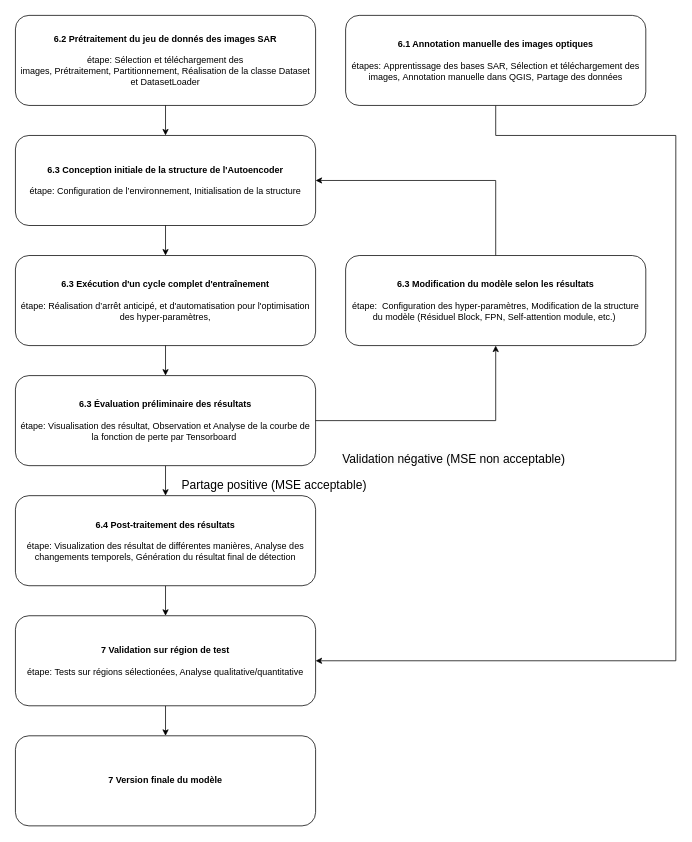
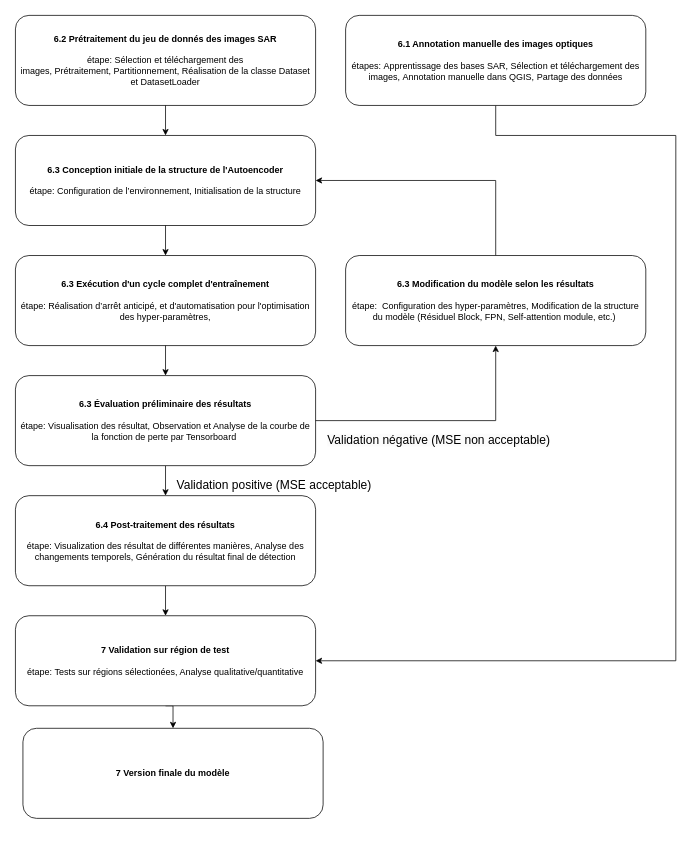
- <mxCell id="19" value="&lt;span style=&quot;color: rgb(0, 0, 0); font-family: Helvetica; font-size: 16px; font-style: normal; font-variant-ligatures: normal; font-variant-caps: normal; font-weight: 400; letter-spacing: normal; orphans: 2; text-align: center; text-indent: 0px; text-transform: none; widows: 2; word-spacing: 0px; -webkit-text-stroke-width: 0px; white-space: normal; background-color: rgb(251, 251, 251); text-decoration-thickness: initial; text-decoration-style: initial; text-decoration-color: initial; float: none; display: inline !important;&quot;&gt;Validation négative (MSE non acceptable)&lt;/span&gt;" style="text;whiteSpace=wrap;html=1;" parent="1" vertex="1"><mxGeometry x="454" y="595" width="316" height="20" as="geometry" /></mxCell>
+ <mxCell id="19" value="&lt;span style=&quot;color: rgb(0, 0, 0); font-family: Helvetica; font-size: 16px; font-style: normal; font-variant-ligatures: normal; font-variant-caps: normal; font-weight: 400; letter-spacing: normal; orphans: 2; text-align: center; text-indent: 0px; text-transform: none; widows: 2; word-spacing: 0px; -webkit-text-stroke-width: 0px; white-space: normal; background-color: rgb(251, 251, 251); text-decoration-thickness: initial; text-decoration-style: initial; text-decoration-color: initial; float: none; display: inline !important;&quot;&gt;Validation négative (MSE non acceptable)&lt;/span&gt;" style="text;whiteSpace=wrap;html=1;" parent="1" vertex="1"><mxGeometry x="434" y="570" width="316" height="20" as="geometry" /></mxCell>
- <mxCell id="18" value="Partage positive (MSE acceptable)" style="text;html=1;align=center;verticalAlign=middle;whiteSpace=wrap;rounded=0;fontSize=16;" parent="1" vertex="1"><mxGeometry x="230" y="640" width="270" height="10" as="geometry" /></mxCell>
+ <mxCell id="18" value="Validation positive (MSE acceptable)" style="text;html=1;align=center;verticalAlign=middle;whiteSpace=wrap;rounded=0;fontSize=16;" parent="1" vertex="1"><mxGeometry x="230" y="640" width="270" height="10" as="geometry" /></mxCell>
- <mxCell id="17" value="&lt;span style=&quot;text-align: left;&quot;&gt;&lt;b&gt;7 Version finale du modèle&lt;/b&gt;&lt;/span&gt;" style="rounded=1;whiteSpace=wrap;html=1;fontSize=12;glass=0;strokeWidth=1;shadow=0;" parent="1" vertex="1"><mxGeometry y="980" width="400" height="120" as="geometry" x="20" /></mxCell>
+ <mxCell id="17" value="&lt;span style=&quot;text-align: left;&quot;&gt;&lt;b&gt;7 Version finale du modèle&lt;/b&gt;&lt;/span&gt;" style="rounded=1;whiteSpace=wrap;html=1;fontSize=12;glass=0;strokeWidth=1;shadow=0;" parent="1" vertex="1"><mxGeometry x="30" y="970" width="400" height="120" as="geometry" /></mxCell>
